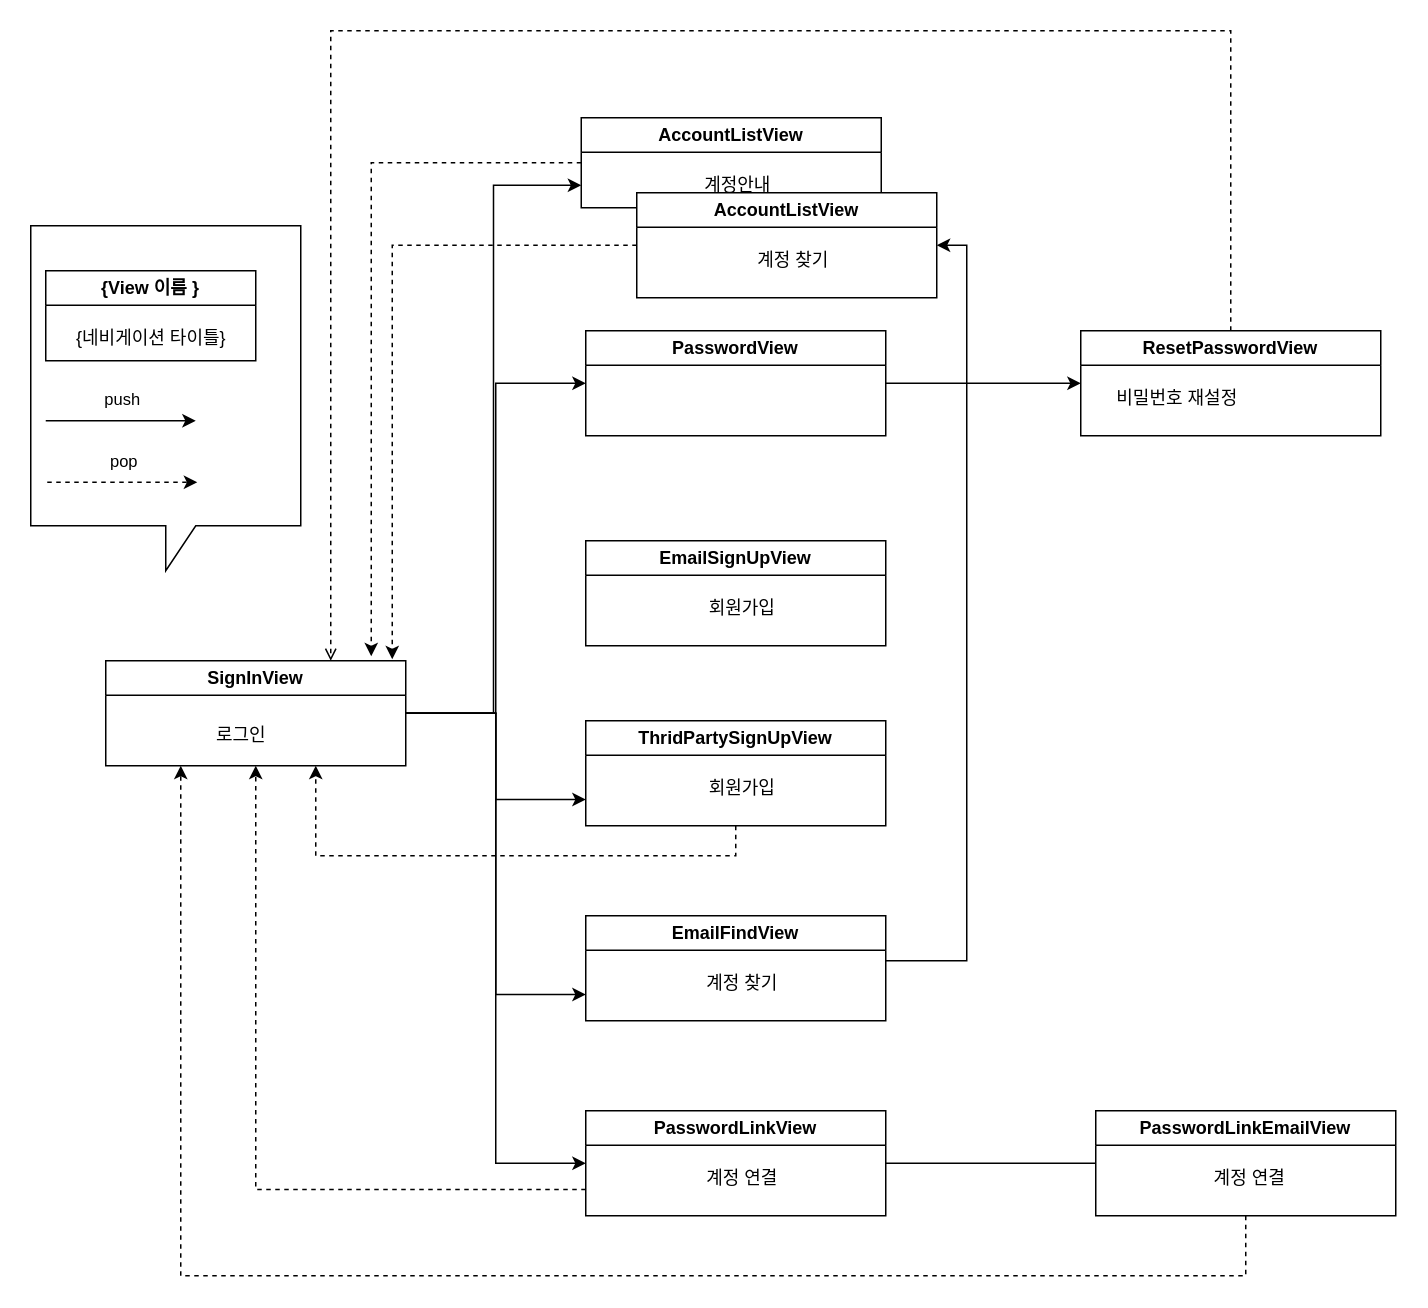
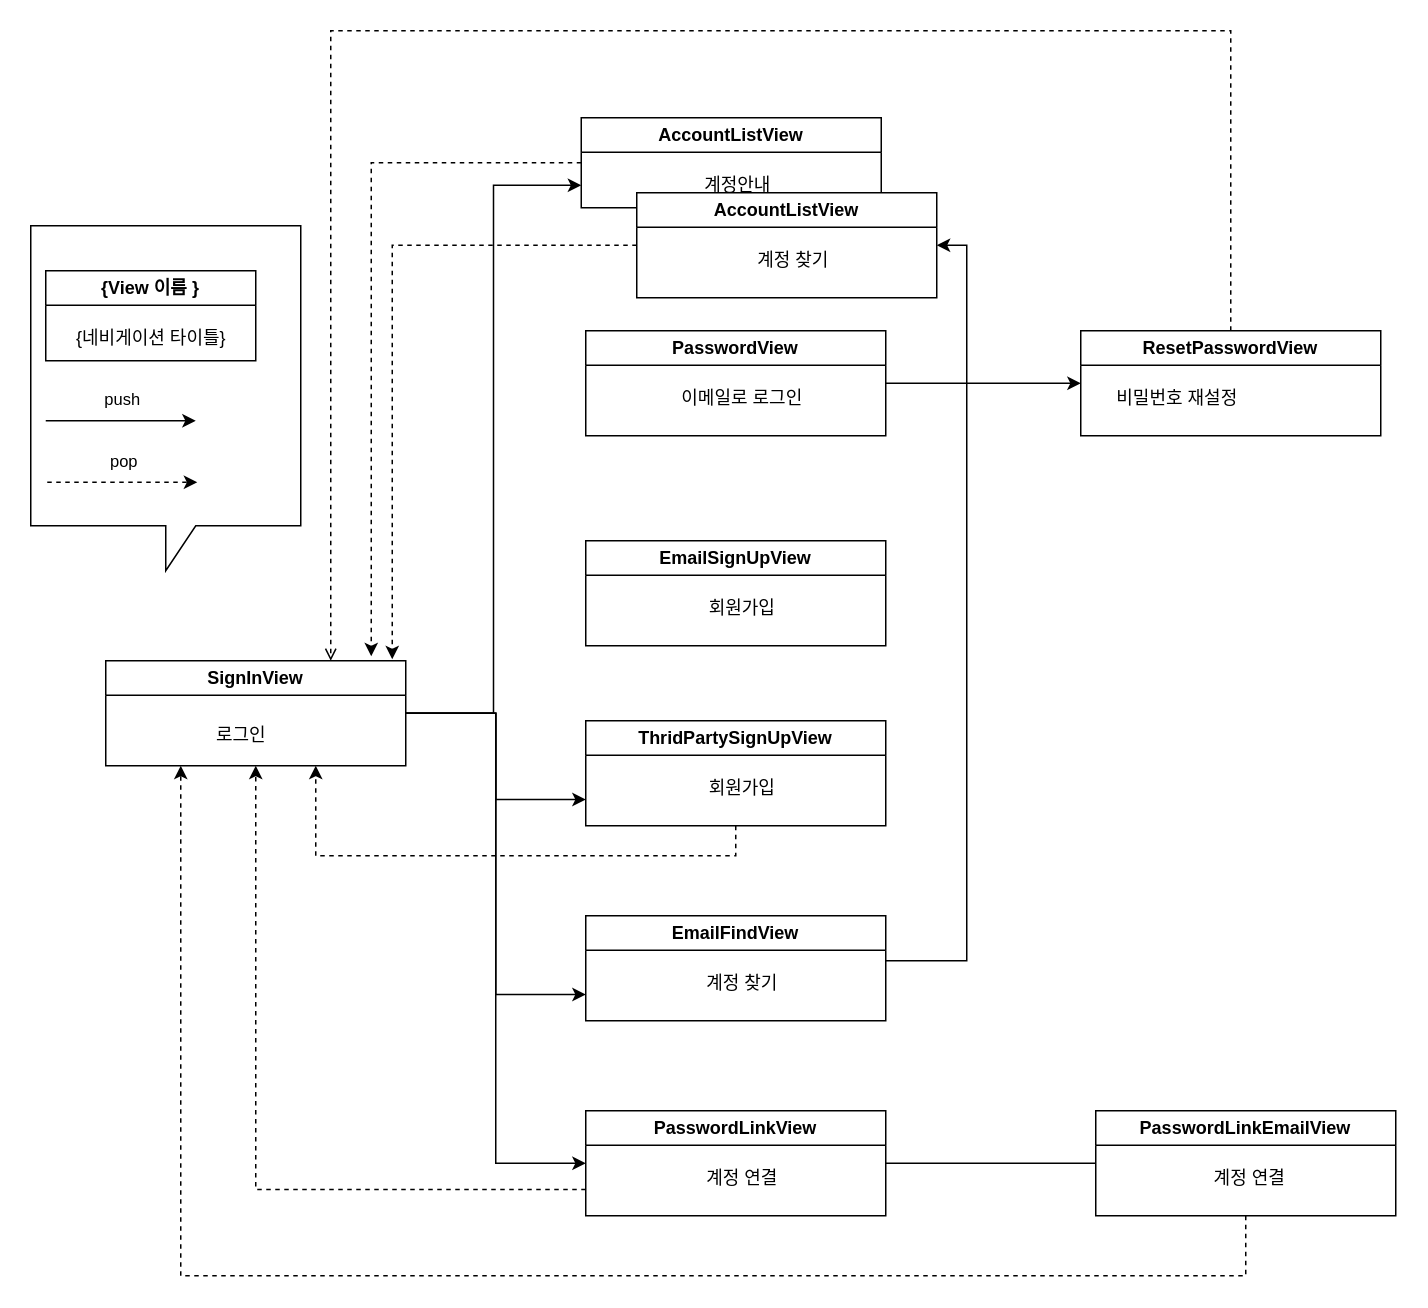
+ <mxCell id="13" value="이메일로 로그인" style="text;html=1;align=center;verticalAlign=middle;resizable=0;points=[];autosize=1;strokeColor=none;fillColor=none;" parent="12" vertex="1"><mxGeometry x="54" y="30" width="100" height="30" as="geometry" /></mxCell>
- <mxCell id="2" style="edgeStyle=orthogonalEdgeStyle;rounded=0;orthogonalLoop=1;jettySize=auto;html=1;entryX=0;entryY=0.5;entryDx=0;entryDy=0;" parent="1" source="7" target="12" edge="1"><mxGeometry relative="1" as="geometry" /></mxCell>
